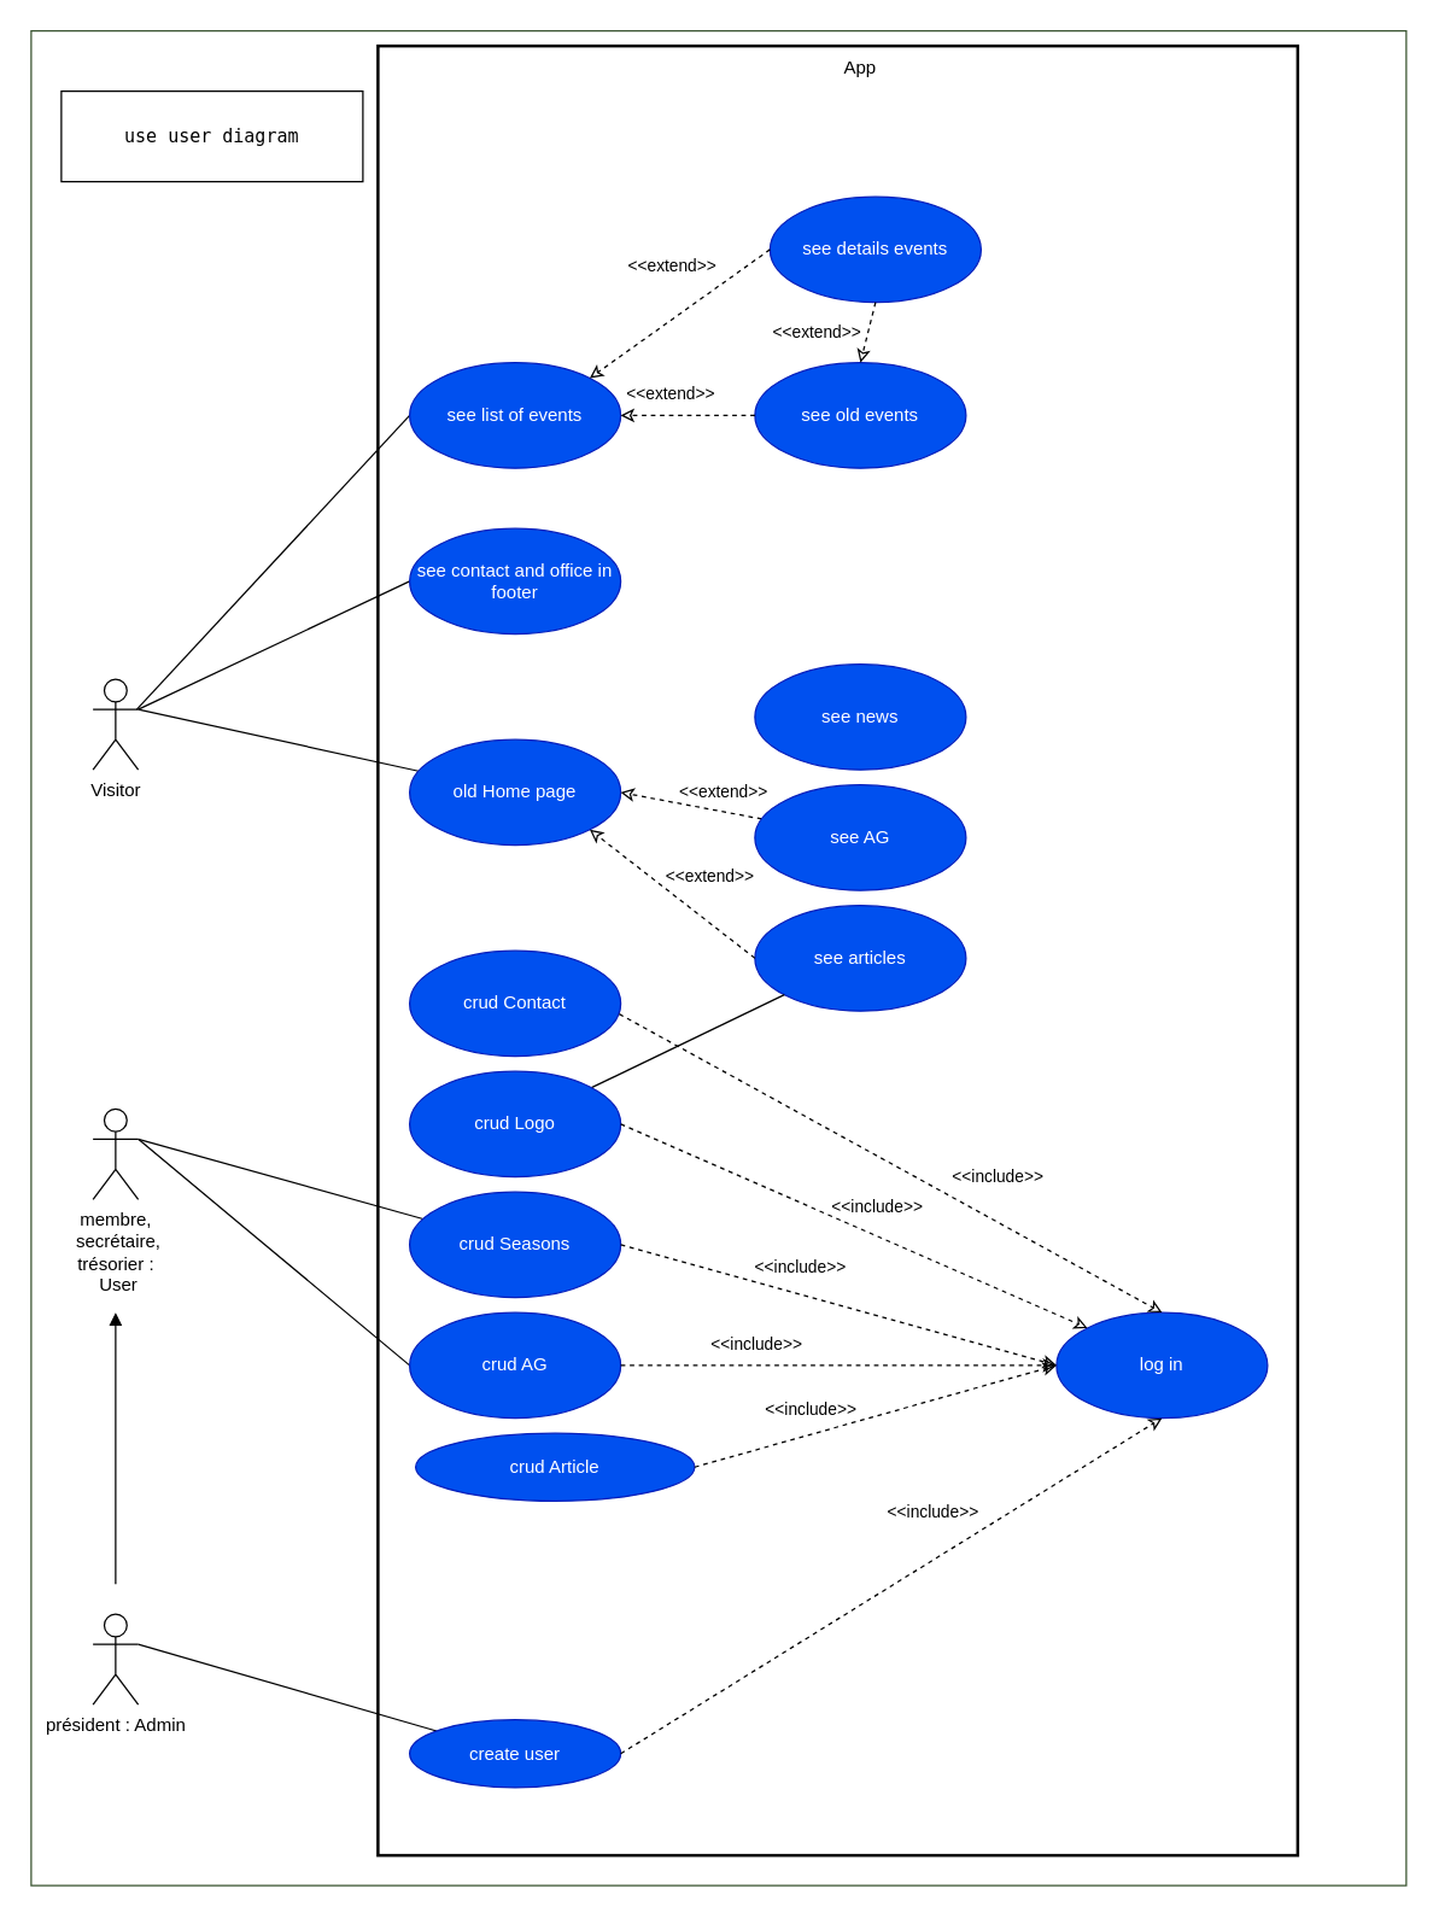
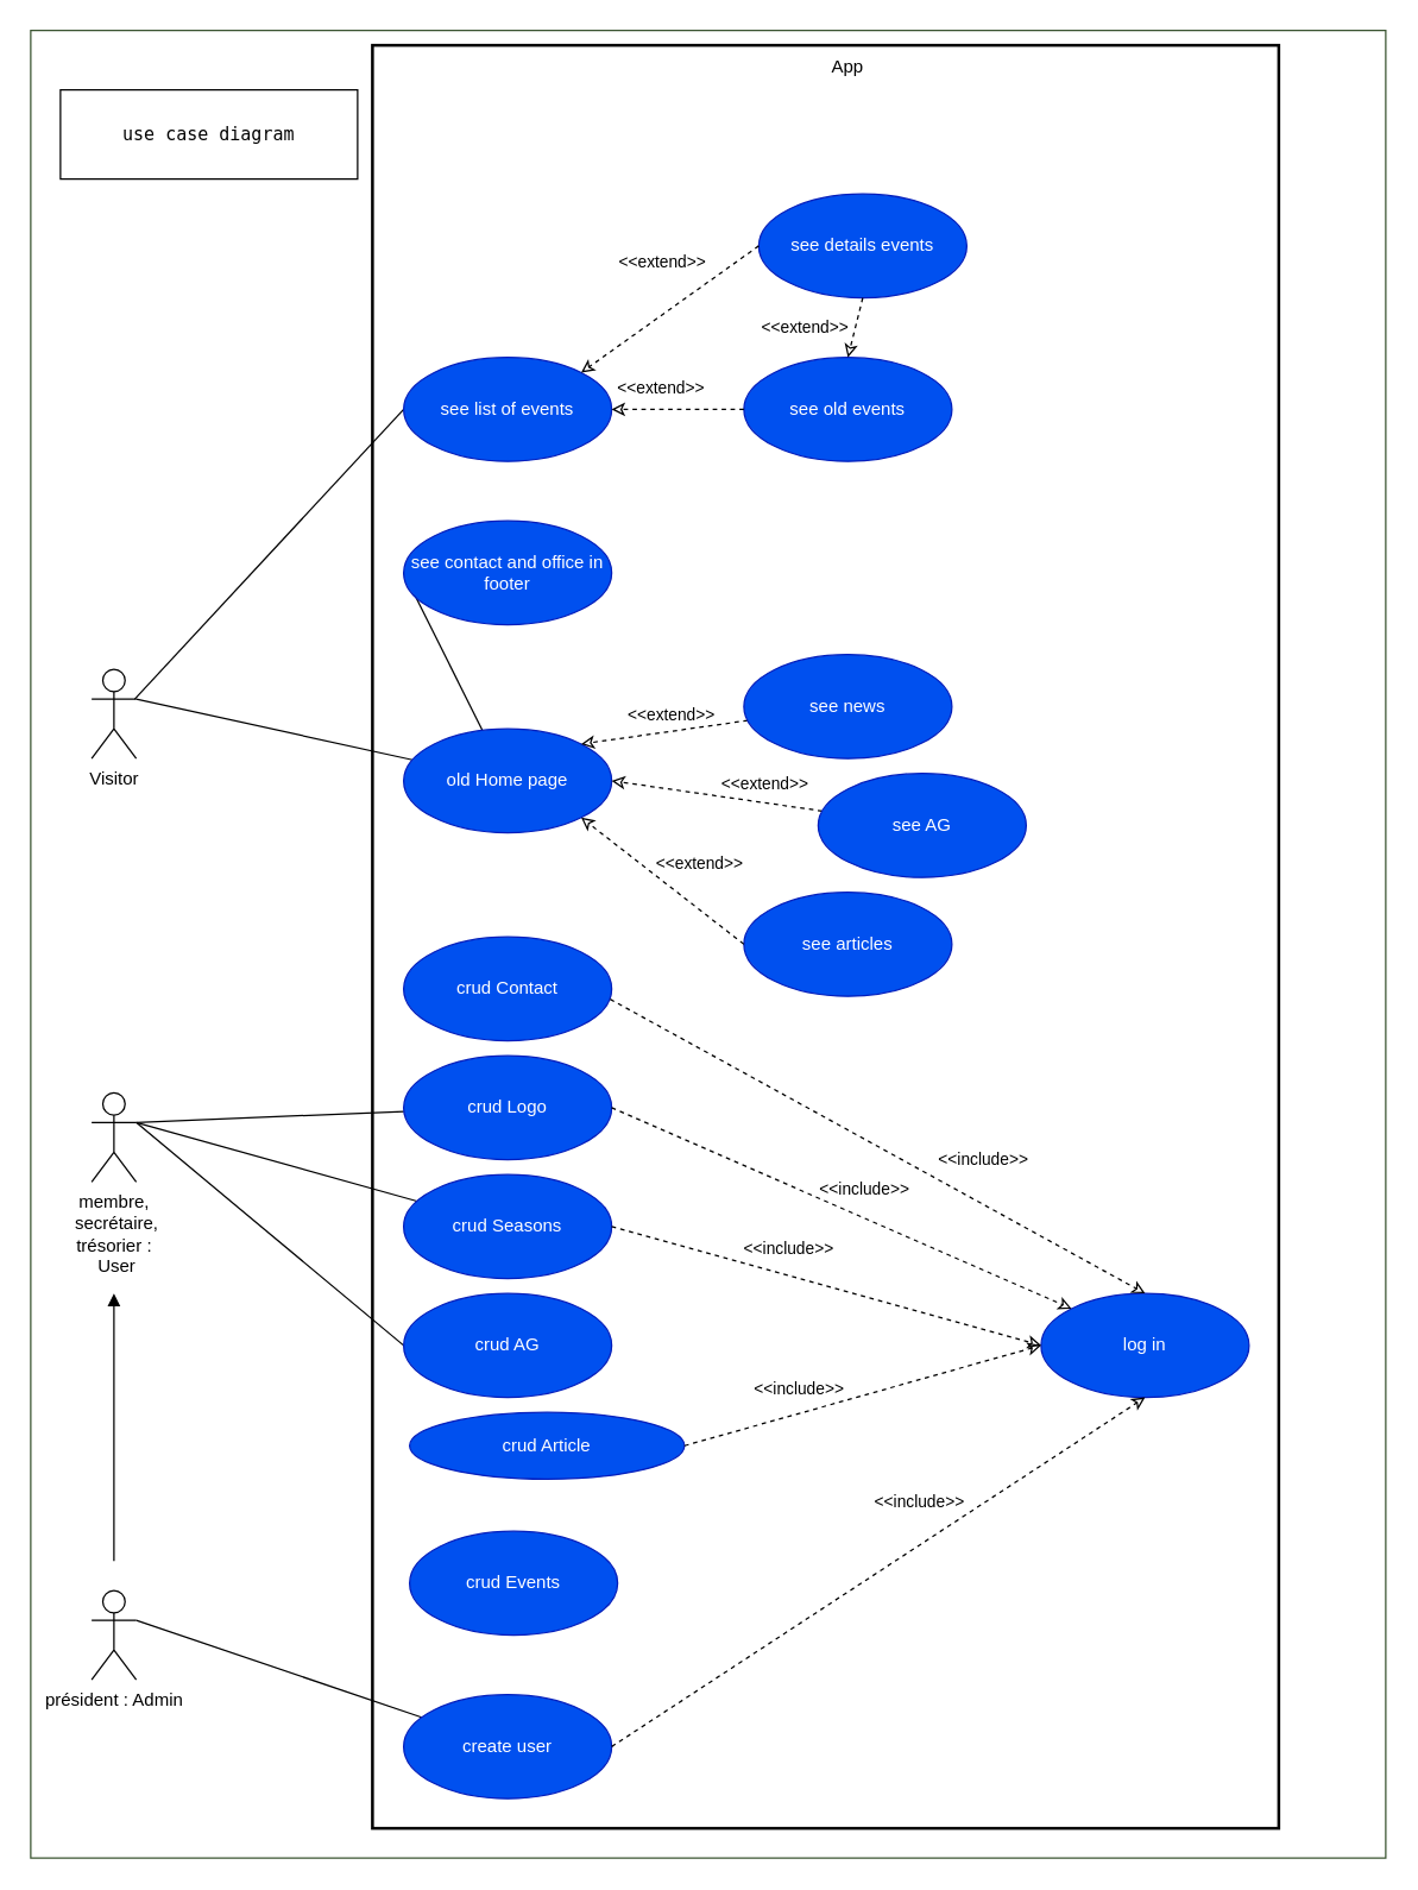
- <mxCell id="3" value="&lt;pre dir=&quot;ltr&quot; data-ved=&quot;2ahUKEwjTnIHI8ouDAxXJUKQEHYWSAA4Q3ewLegQIBRAP&quot; style=&quot;text-align:left&quot; id=&quot;tw-target-text&quot; data-placeholder=&quot;Traduction&quot; class=&quot;tw-data-text tw-text-large tw-ta&quot;&gt;&lt;span lang=&quot;en&quot; class=&quot;Y2IQFc&quot;&gt;use user diagram&lt;/span&gt;&lt;/pre&gt;" style="rounded=0;whiteSpace=wrap;html=1;fontColor=#000000;fillColor=#FFFFFF;strokeColor=#000000;" vertex="1" parent="1"><mxGeometry x="40" y="60" width="200" height="60" as="geometry" /></mxCell>
+ <mxCell id="3" value="&lt;pre dir=&quot;ltr&quot; data-ved=&quot;2ahUKEwjTnIHI8ouDAxXJUKQEHYWSAA4Q3ewLegQIBRAP&quot; style=&quot;text-align:left&quot; id=&quot;tw-target-text&quot; data-placeholder=&quot;Traduction&quot; class=&quot;tw-data-text tw-text-large tw-ta&quot;&gt;&lt;span lang=&quot;en&quot; class=&quot;Y2IQFc&quot;&gt;use case diagram&lt;/span&gt;&lt;/pre&gt;" style="rounded=0;whiteSpace=wrap;html=1;fontColor=#000000;fillColor=#FFFFFF;strokeColor=#000000;" vertex="1" parent="1"><mxGeometry x="40" y="60" width="200" height="60" as="geometry" /></mxCell>
- <mxCell id="16" style="edgeStyle=none;html=1;entryX=1;entryY=0.333;entryDx=0;entryDy=0;entryPerimeter=0;strokeColor=#000000;fontColor=#000000;endArrow=none;endFill=0;exitX=0;exitY=0.5;exitDx=0;exitDy=0;" edge="1" parent="1" source="17" target="6"><mxGeometry relative="1" as="geometry" /></mxCell>
+ <mxCell id="16" style="edgeStyle=none;html=1;strokeColor=#000000;fontColor=#000000;endArrow=none;endFill=0;exitX=0;exitY=0.5;exitDx=0;exitDy=0;" edge="1" parent="1" source="17" target="21"><mxGeometry relative="1" as="geometry" /></mxCell>
+ <mxCell id="22" style="edgeStyle=none;html=1;entryX=1;entryY=0;entryDx=0;entryDy=0;strokeColor=#000000;fontColor=#000000;endArrow=classic;endFill=0;dashed=1;" edge="1" parent="1" source="24" target="21"><mxGeometry relative="1" as="geometry" /></mxCell>
+ <mxCell id="23" value="&lt;span style=&quot;&quot;&gt;&amp;lt;&amp;lt;extend&amp;gt;&amp;gt;&lt;/span&gt;" style="edgeLabel;html=1;align=center;verticalAlign=middle;resizable=0;points=[];fontColor=#000000;labelBackgroundColor=none;" vertex="1" connectable="0" parent="22"><mxGeometry x="-0.399" y="1" relative="1" as="geometry"><mxPoint x="-19" y="-10" as="offset" /></mxGeometry></mxCell>
- <mxCell id="27" value="see AG" style="ellipse;whiteSpace=wrap;html=1;fontColor=#ffffff;fillColor=#0050ef;strokeColor=#001DBC;" vertex="1" parent="1"><mxGeometry x="500" y="520" width="140" height="70" as="geometry" /></mxCell>
+ <mxCell id="27" value="see AG" style="ellipse;whiteSpace=wrap;html=1;fontColor=#ffffff;fillColor=#0050ef;strokeColor=#001DBC;" vertex="1" parent="1"><mxGeometry x="550" y="520" width="140" height="70" as="geometry" /></mxCell>
- <mxCell id="29" style="edgeStyle=none;html=1;strokeColor=#000000;fontColor=#000000;endArrow=none;endFill=0;" edge="1" parent="1" source="30" target="28"><mxGeometry relative="1" as="geometry" /></mxCell>
+ <mxCell id="29" style="edgeStyle=none;html=1;entryX=1;entryY=0.333;entryDx=0;entryDy=0;entryPerimeter=0;strokeColor=#000000;fontColor=#000000;endArrow=none;endFill=0;" edge="1" parent="1" source="30" target="8"><mxGeometry relative="1" as="geometry" /></mxCell>
- <mxCell id="51" style="edgeStyle=none;html=1;dashed=1;strokeColor=#000000;fontColor=#000000;endArrow=classic;endFill=0;exitX=1;exitY=0.5;exitDx=0;exitDy=0;entryX=0;entryY=0.5;entryDx=0;entryDy=0;" edge="1" parent="1" source="12" target="9"><mxGeometry relative="1" as="geometry"><mxPoint x="440.02" y="702" as="sourcePoint" /><mxPoint x="800" y="900" as="targetPoint" /></mxGeometry></mxCell>
- <mxCell id="52" value="&lt;span style=&quot;&quot;&gt;&amp;lt;&amp;lt;include&amp;gt;&amp;gt;&lt;/span&gt;" style="edgeLabel;html=1;align=center;verticalAlign=middle;resizable=0;points=[];fontColor=#000000;labelBackgroundColor=none;" vertex="1" connectable="0" parent="51"><mxGeometry x="-0.386" relative="1" as="geometry"><mxPoint y="-15" as="offset" /></mxGeometry></mxCell>
+ <mxCell id="43" value="crud Events" style="ellipse;whiteSpace=wrap;html=1;fontColor=#ffffff;fillColor=#0050ef;strokeColor=#001DBC;" vertex="1" parent="1"><mxGeometry x="275" y="1030" width="140" height="70" as="geometry" /></mxCell>
- <mxCell id="11" value="create user" style="ellipse;whiteSpace=wrap;html=1;fillColor=#0050ef;strokeColor=#001DBC;fontColor=#ffffff;" vertex="1" parent="1"><mxGeometry x="271" y="1140" width="140" height="45" as="geometry" /></mxCell>
+ <mxCell id="11" value="create user" style="ellipse;whiteSpace=wrap;html=1;fillColor=#0050ef;strokeColor=#001DBC;fontColor=#ffffff;" vertex="1" parent="1"><mxGeometry x="271" y="1140" width="140" height="70" as="geometry" /></mxCell>
